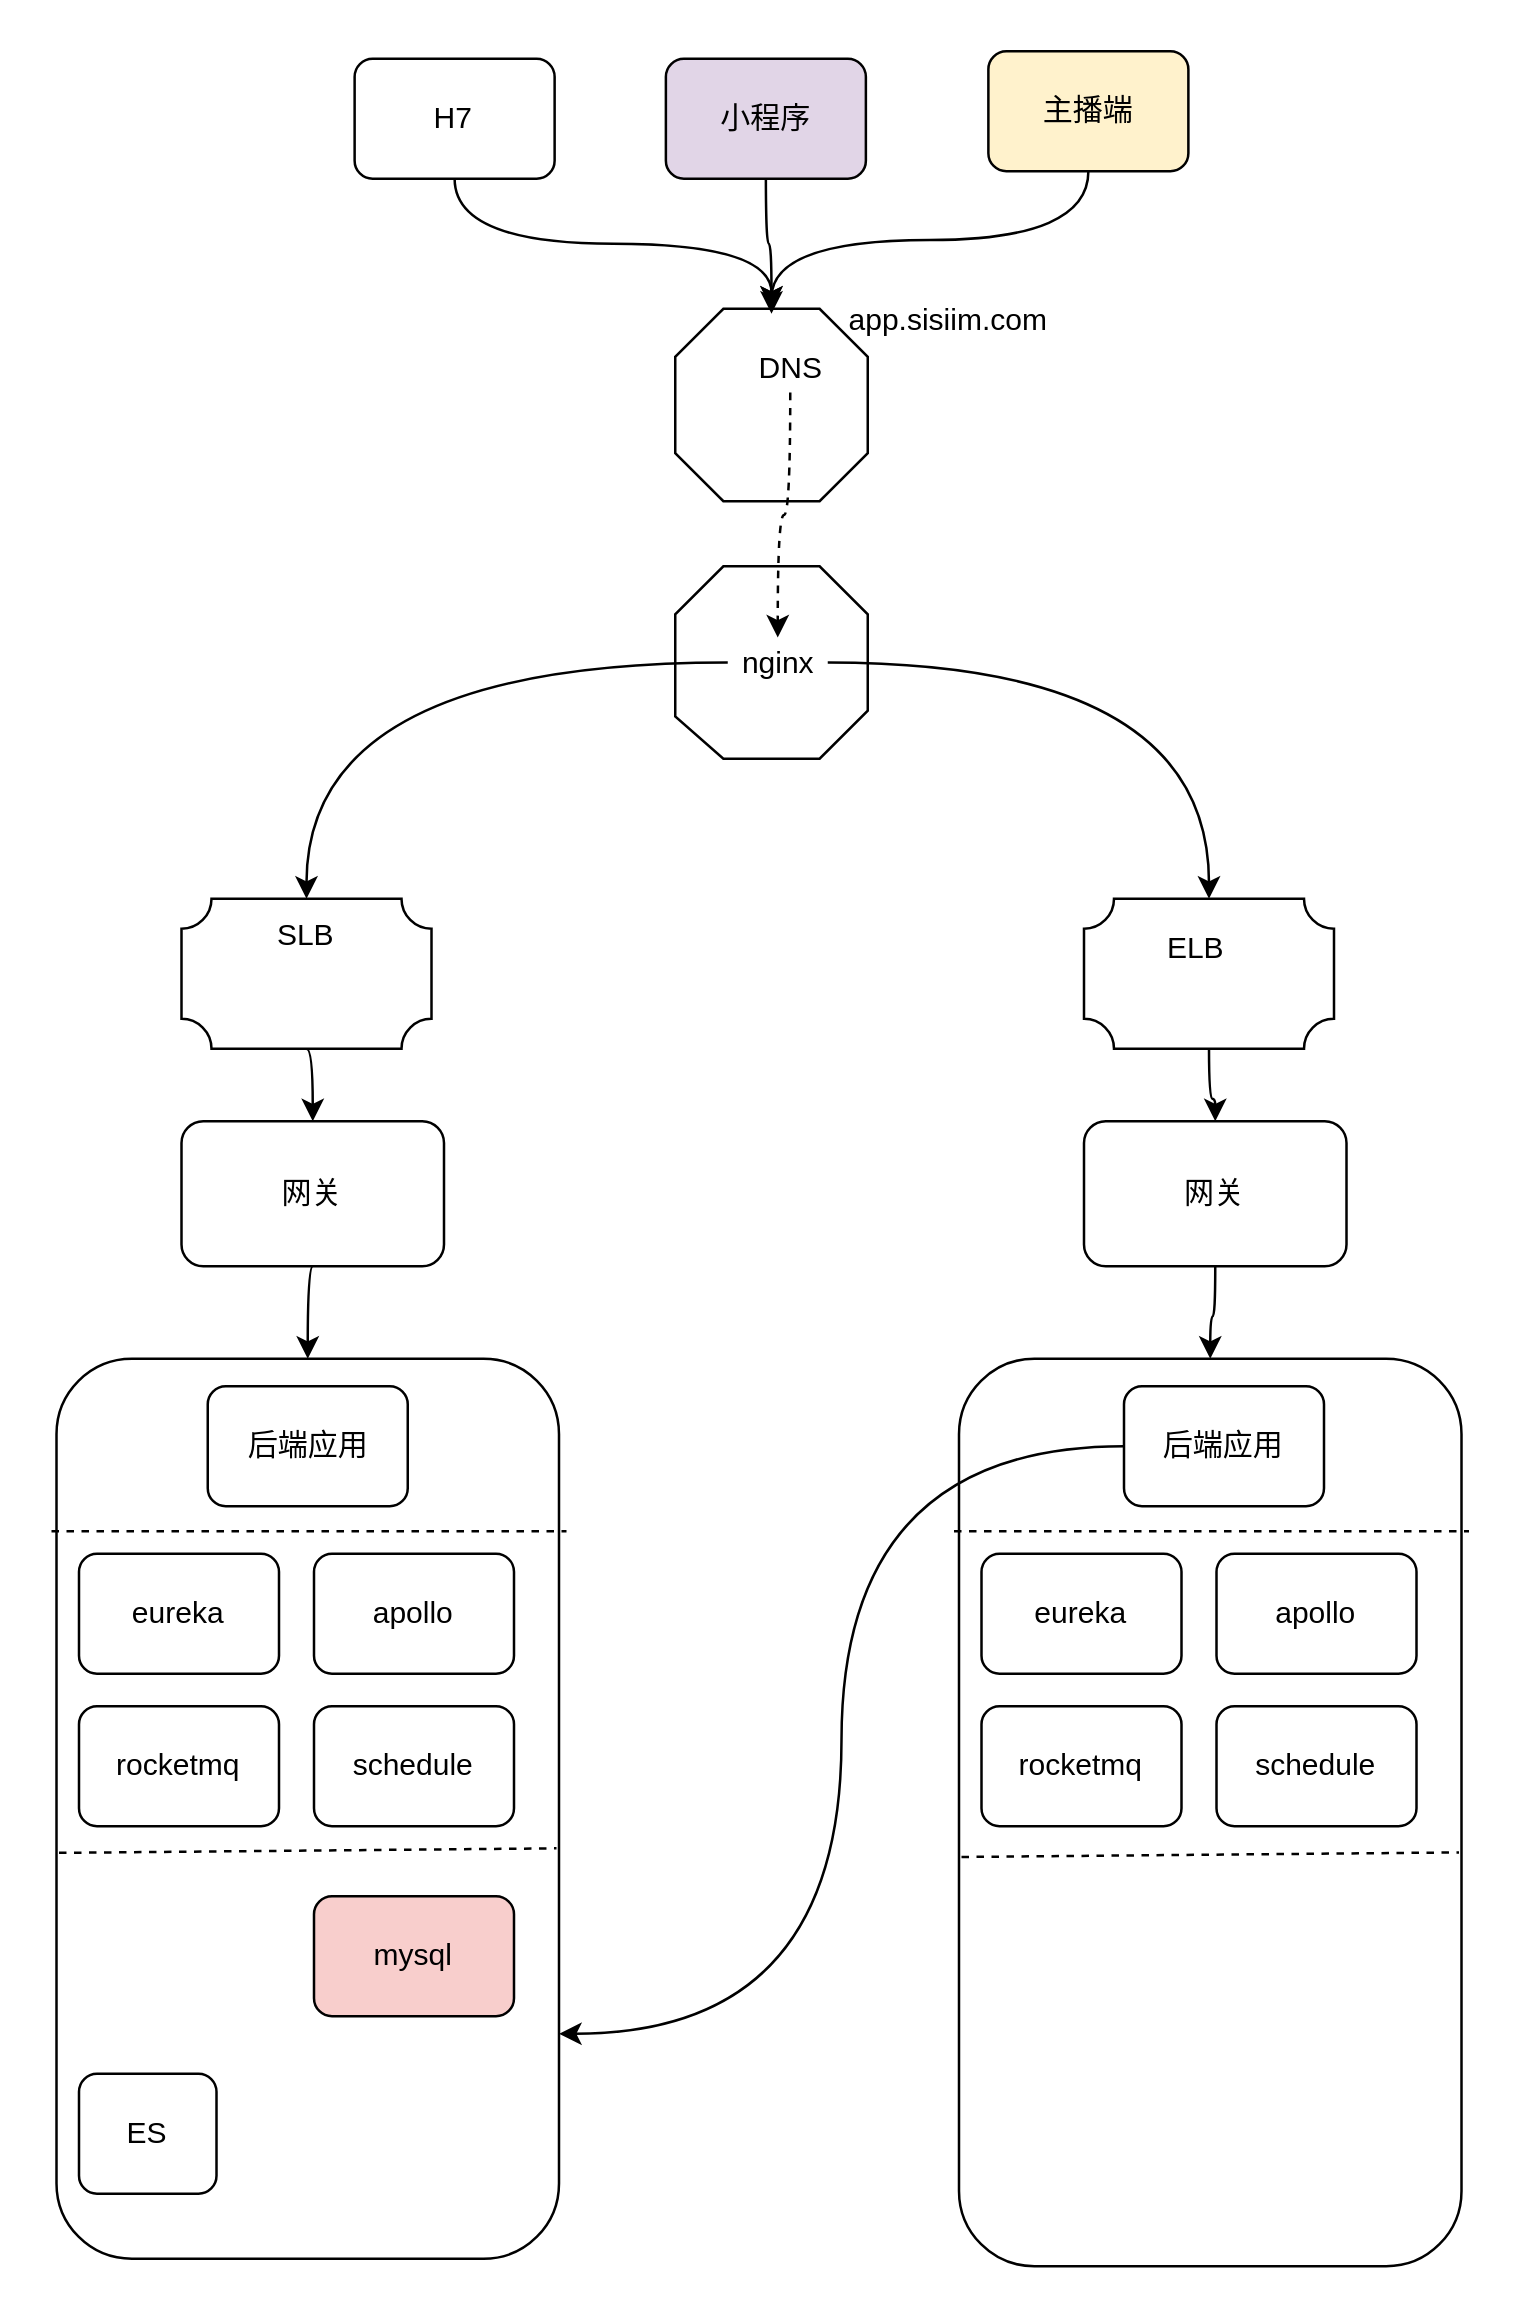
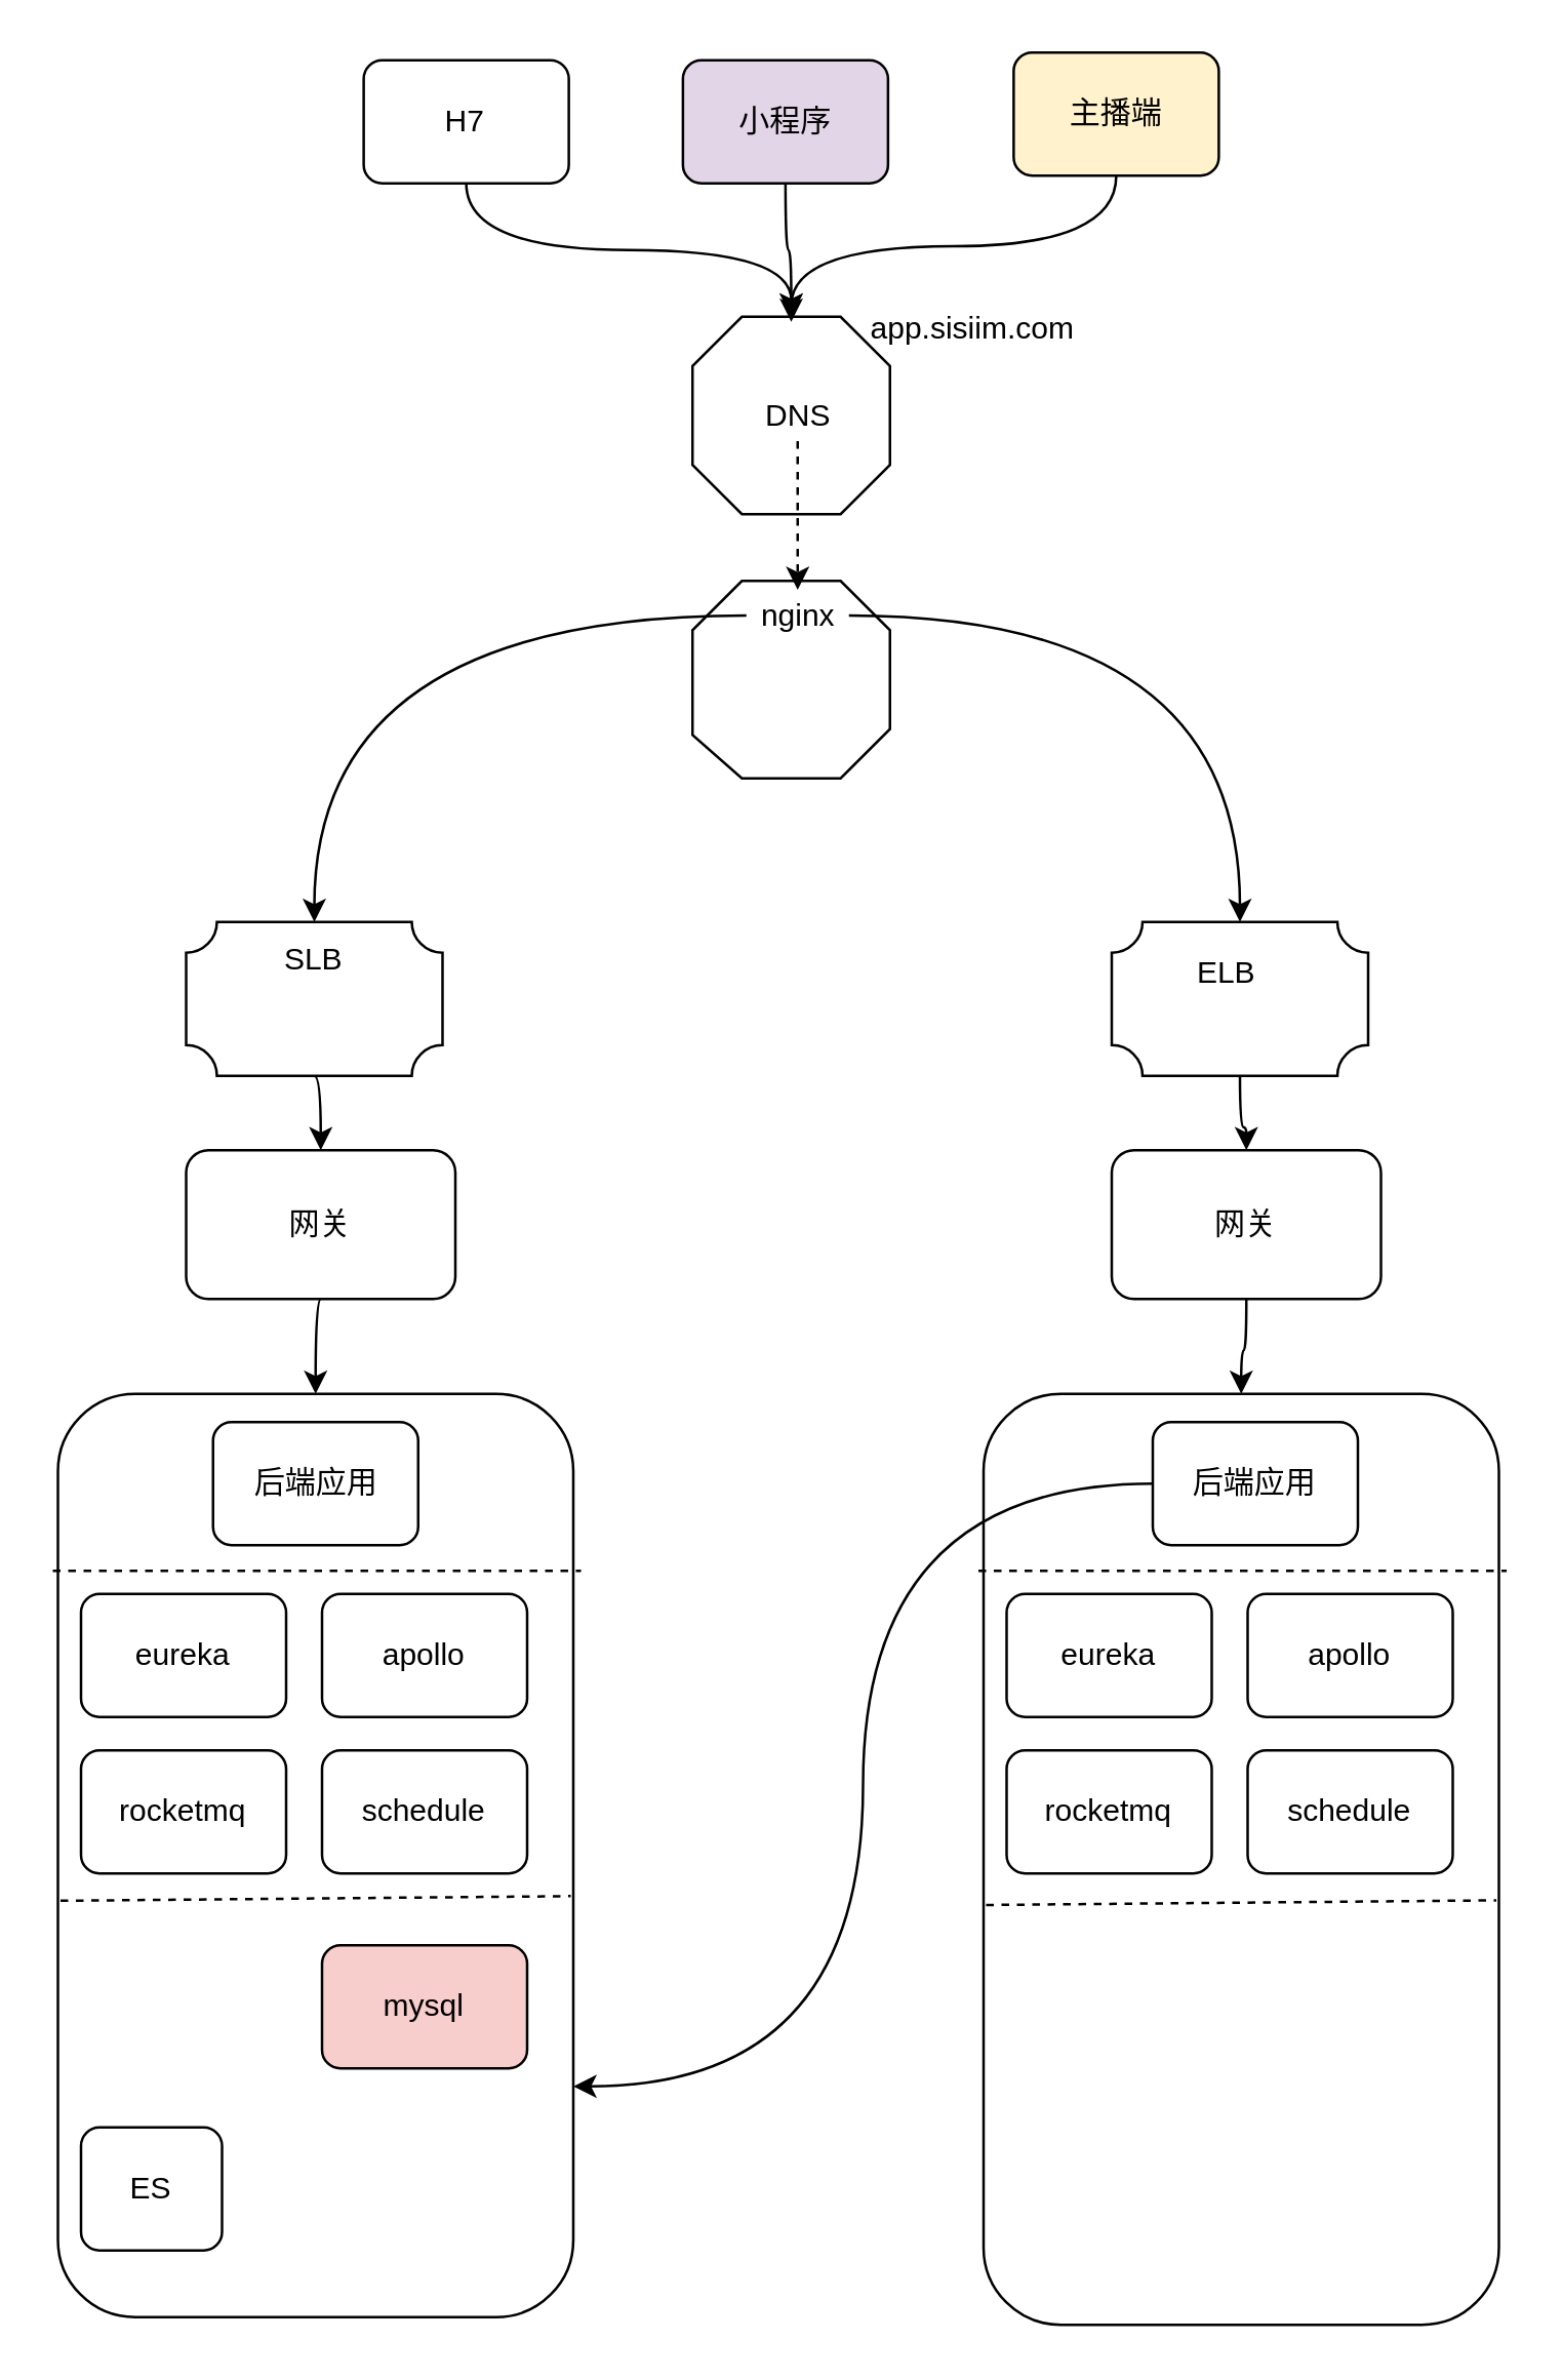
- <mxCell id="5" value="DNS" style="text;html=1;strokeColor=none;fillColor=none;align=center;verticalAlign=middle;whiteSpace=wrap;rounded=0;" parent="1" vertex="1"><mxGeometry x="295.5" y="136.5" width="40" height="20" as="geometry" /></mxCell>
+ <mxCell id="5" value="DNS" style="text;html=1;strokeColor=none;fillColor=none;align=center;verticalAlign=middle;whiteSpace=wrap;rounded=0;" parent="1" vertex="1"><mxGeometry x="290.5" y="151.5" width="40" height="20" as="geometry" /></mxCell>
- <mxCell id="36" value="nginx" style="text;html=1;strokeColor=none;fillColor=none;align=center;verticalAlign=middle;whiteSpace=wrap;rounded=0;shadow=1;" vertex="1" parent="1"><mxGeometry x="290.5" y="254.5" width="40" height="20" as="geometry" /></mxCell>
+ <mxCell id="36" value="nginx" style="text;html=1;strokeColor=none;fillColor=none;align=center;verticalAlign=middle;whiteSpace=wrap;rounded=0;shadow=1;" vertex="1" parent="1"><mxGeometry x="290.5" y="229.5" width="40" height="20" as="geometry" /></mxCell>
